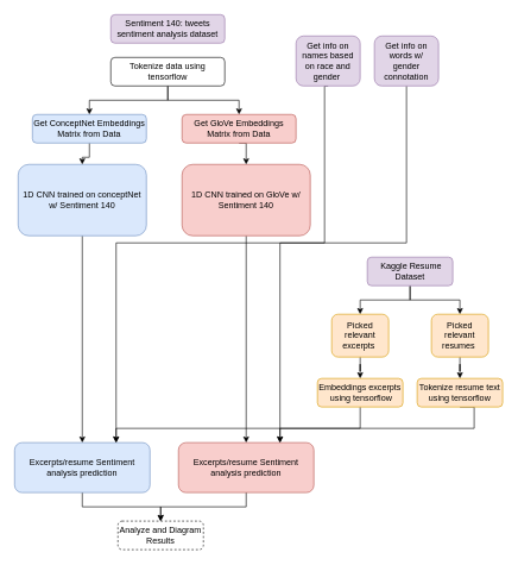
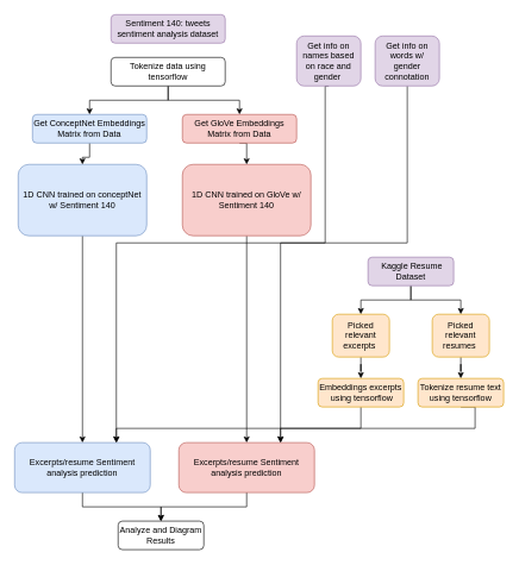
- <mxCell id="6" value="Analyze and Diagram Results" style="rounded=1;whiteSpace=wrap;html=1;fontSize=12;glass=0;strokeWidth=1;shadow=0;dashed=1;" parent="1" vertex="1"><mxGeometry x="165" y="730" width="120" height="40" as="geometry" /></mxCell>
+ <mxCell id="6" value="Analyze and Diagram Results" style="rounded=1;whiteSpace=wrap;html=1;fontSize=12;glass=0;strokeWidth=1;shadow=0;" parent="1" vertex="1"><mxGeometry x="165" y="730" width="120" height="40" as="geometry" /></mxCell>
